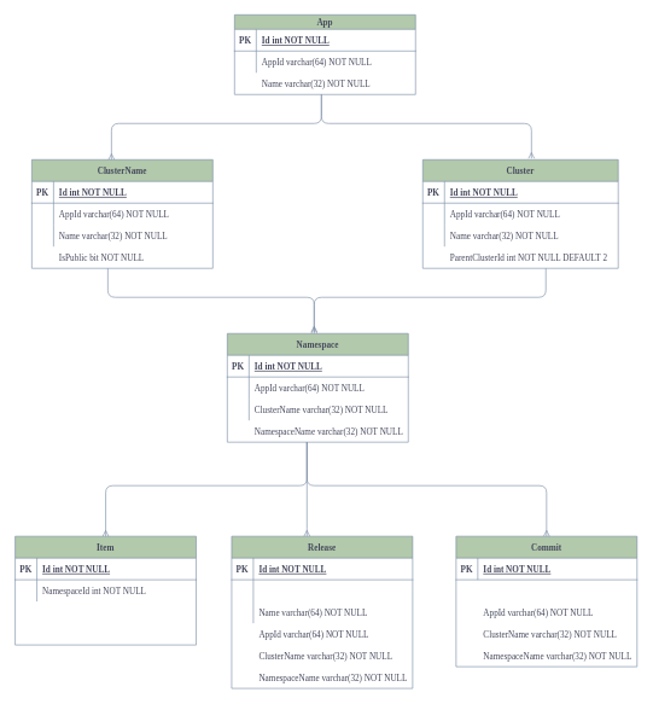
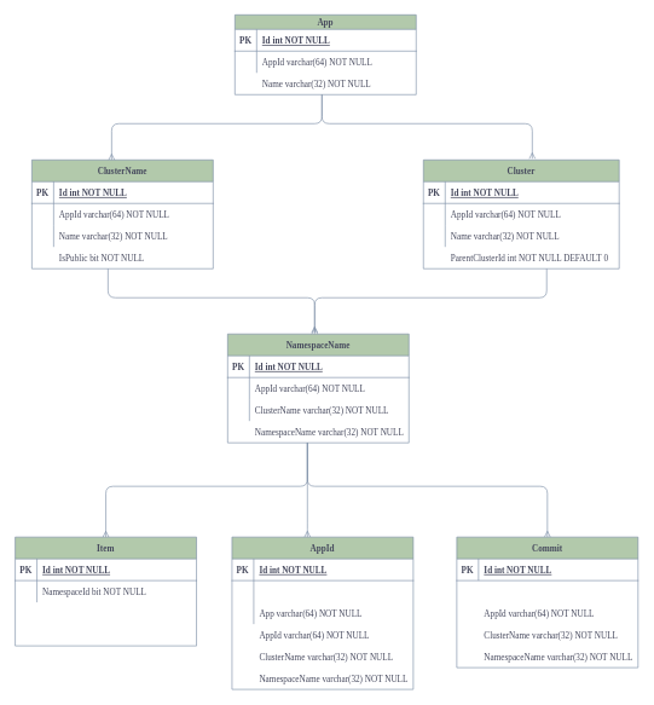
- <mxCell id="56" value="ParentClusterId int NOT NULL DEFAULT 2" style="shape=partialRectangle;overflow=hidden;connectable=0;fillColor=none;top=0;left=0;bottom=0;right=0;align=left;spacingLeft=6;fontFamily=Times New Roman;strokeColor=#788AA3;fontColor=#46495D;" vertex="1" parent="1"><mxGeometry x="613" y="340" width="230" height="30" as="geometry" /></mxCell>
+ <mxCell id="56" value="ParentClusterId int NOT NULL DEFAULT 0" style="shape=partialRectangle;overflow=hidden;connectable=0;fillColor=none;top=0;left=0;bottom=0;right=0;align=left;spacingLeft=6;fontFamily=Times New Roman;strokeColor=#788AA3;fontColor=#46495D;" vertex="1" parent="1"><mxGeometry x="613" y="340" width="230" height="30" as="geometry" /></mxCell>
- <mxCell id="12" value="Namespace" style="shape=table;startSize=30;container=1;collapsible=1;childLayout=tableLayout;fixedRows=1;rowLines=0;fontStyle=1;align=center;resizeLast=1;fontFamily=Times New Roman;fillColor=#B2C9AB;strokeColor=#788AA3;fontColor=#46495D;" parent="1" vertex="1"><mxGeometry x="313" y="460" width="250" height="150" as="geometry" /></mxCell>
+ <mxCell id="12" value="NamespaceName" style="shape=table;startSize=30;container=1;collapsible=1;childLayout=tableLayout;fixedRows=1;rowLines=0;fontStyle=1;align=center;resizeLast=1;fontFamily=Times New Roman;fillColor=#B2C9AB;strokeColor=#788AA3;fontColor=#46495D;" parent="1" vertex="1"><mxGeometry x="313" y="460" width="250" height="150" as="geometry" /></mxCell>
- <mxCell id="59" value="Release" style="shape=table;startSize=30;container=1;collapsible=1;childLayout=tableLayout;fixedRows=1;rowLines=0;fontStyle=1;align=center;resizeLast=1;fontFamily=Times New Roman;fillColor=#B2C9AB;strokeColor=#788AA3;fontColor=#46495D;" vertex="1" parent="1"><mxGeometry x="319" y="740" width="250" height="210" as="geometry" /></mxCell>
+ <mxCell id="59" value="AppId" style="shape=table;startSize=30;container=1;collapsible=1;childLayout=tableLayout;fixedRows=1;rowLines=0;fontStyle=1;align=center;resizeLast=1;fontFamily=Times New Roman;fillColor=#B2C9AB;strokeColor=#788AA3;fontColor=#46495D;" vertex="1" parent="1"><mxGeometry x="319" y="740" width="250" height="210" as="geometry" /></mxCell>
- <mxCell id="36" value="NamespaceId int NOT NULL" style="shape=partialRectangle;overflow=hidden;connectable=0;fillColor=none;top=0;left=0;bottom=0;right=0;align=left;spacingLeft=6;fontFamily=Times New Roman;strokeColor=#788AA3;fontColor=#46495D;" vertex="1" parent="34"><mxGeometry x="30" width="220" height="30" as="geometry" /></mxCell>
+ <mxCell id="36" value="NamespaceId bit NOT NULL" style="shape=partialRectangle;overflow=hidden;connectable=0;fillColor=none;top=0;left=0;bottom=0;right=0;align=left;spacingLeft=6;fontFamily=Times New Roman;strokeColor=#788AA3;fontColor=#46495D;" vertex="1" parent="34"><mxGeometry x="30" width="220" height="30" as="geometry" /></mxCell>
- <mxCell id="67" value="Name varchar(64) NOT NULL" style="shape=partialRectangle;overflow=hidden;connectable=0;fillColor=none;top=0;left=0;bottom=0;right=0;align=left;spacingLeft=6;fontFamily=Times New Roman;strokeColor=#788AA3;fontColor=#46495D;" vertex="1" parent="65"><mxGeometry x="30" width="220" height="30" as="geometry" /></mxCell>
+ <mxCell id="67" value="App varchar(64) NOT NULL" style="shape=partialRectangle;overflow=hidden;connectable=0;fillColor=none;top=0;left=0;bottom=0;right=0;align=left;spacingLeft=6;fontFamily=Times New Roman;strokeColor=#788AA3;fontColor=#46495D;" vertex="1" parent="65"><mxGeometry x="30" width="220" height="30" as="geometry" /></mxCell>
